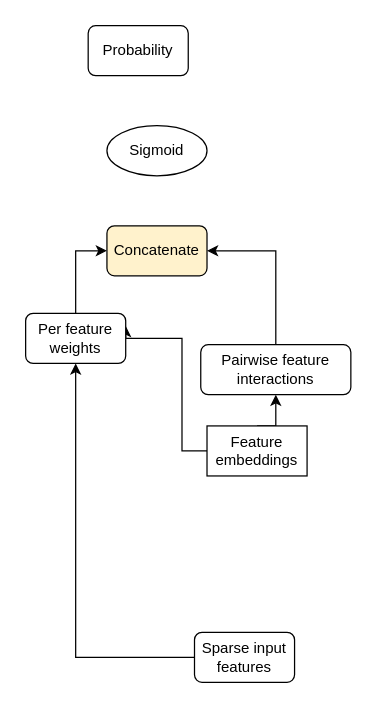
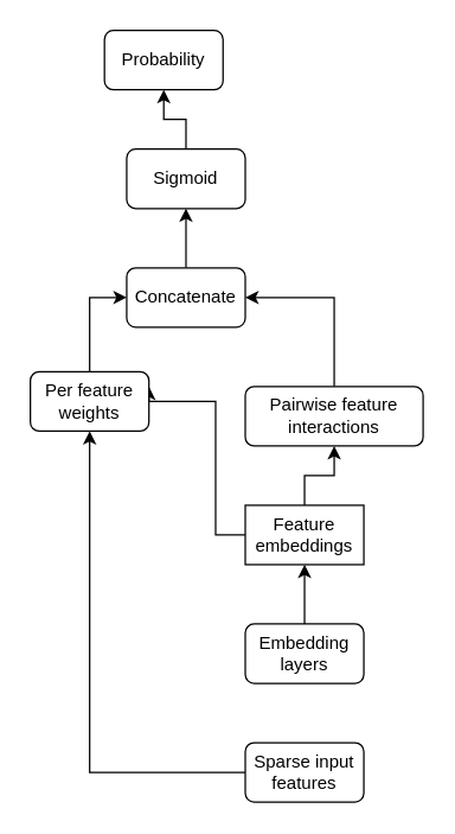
+ <mxCell id="15" style="edgeStyle=orthogonalEdgeStyle;rounded=0;orthogonalLoop=1;jettySize=auto;html=1;exitX=0.5;exitY=0;exitDx=0;exitDy=0;entryX=0.5;entryY=1;entryDx=0;entryDy=0;" edge="1" parent="1" source="16" target="17"><mxGeometry relative="1" as="geometry" /></mxCell>
- <mxCell id="16" value="Sigmoid" style="ellipse;whiteSpace=wrap;html=1;" vertex="1" parent="1"><mxGeometry x="85" y="100" width="80" height="40" as="geometry" /></mxCell>
+ <mxCell id="16" value="Sigmoid" style="rounded=1;whiteSpace=wrap;html=1;" vertex="1" parent="1"><mxGeometry x="85" y="100" width="80" height="40" as="geometry" /></mxCell>
+ <mxCell id="13" style="edgeStyle=orthogonalEdgeStyle;rounded=0;orthogonalLoop=1;jettySize=auto;html=1;exitX=0.5;exitY=0;exitDx=0;exitDy=0;entryX=0.5;entryY=1;entryDx=0;entryDy=0;" edge="1" parent="1" source="14" target="16"><mxGeometry relative="1" as="geometry" /></mxCell>
- <mxCell id="14" value="Concatenate" style="rounded=1;whiteSpace=wrap;html=1;fillColor=#fff2cc;" vertex="1" parent="1"><mxGeometry x="85" y="180" width="80" height="40" as="geometry" /></mxCell>
+ <mxCell id="14" value="Concatenate" style="rounded=1;whiteSpace=wrap;html=1;" vertex="1" parent="1"><mxGeometry x="85" y="180" width="80" height="40" as="geometry" /></mxCell>
- <mxCell id="10" value="Pairwise feature interactions" style="rounded=1;whiteSpace=wrap;html=1;" vertex="1" parent="1"><mxGeometry x="160" y="275" width="120" height="40" as="geometry" /></mxCell>
+ <mxCell id="10" value="Pairwise feature interactions" style="rounded=1;whiteSpace=wrap;html=1;" vertex="1" parent="1"><mxGeometry x="165" y="260" width="120" height="40" as="geometry" /></mxCell>
+ <mxCell id="5" style="edgeStyle=orthogonalEdgeStyle;rounded=0;orthogonalLoop=1;jettySize=auto;html=1;exitX=0.5;exitY=0;exitDx=0;exitDy=0;entryX=0.5;entryY=1;entryDx=0;entryDy=0;" edge="1" parent="1" source="6" target="4"><mxGeometry relative="1" as="geometry" /></mxCell>
+ <mxCell id="6" value="Embedding layers" style="rounded=1;whiteSpace=wrap;html=1;" vertex="1" parent="1"><mxGeometry x="165" y="420" width="80" height="40" as="geometry" /></mxCell>
- <mxCell id="8" value="Sparse input features" style="rounded=1;whiteSpace=wrap;html=1;" vertex="1" parent="1"><mxGeometry x="155" y="505" width="80" height="40" as="geometry" /></mxCell>
+ <mxCell id="8" value="Sparse input features" style="rounded=1;whiteSpace=wrap;html=1;" vertex="1" parent="1"><mxGeometry x="165" y="500" width="80" height="40" as="geometry" /></mxCell>
